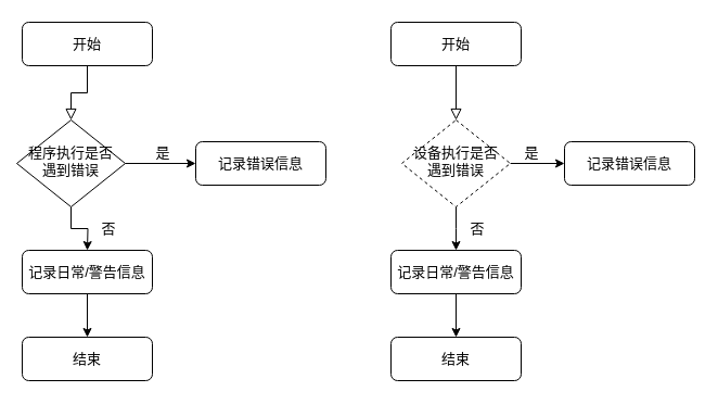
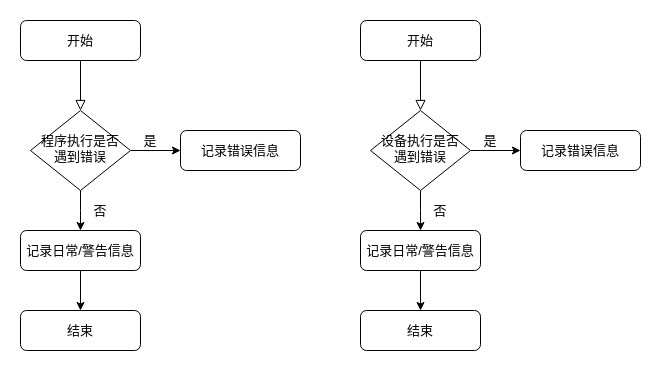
- <mxCell id="6" value="程序执行是否遇到错误" style="rhombus;whiteSpace=wrap;html=1;shadow=0;fontFamily=Helvetica;fontSize=13;align=center;strokeWidth=1;spacing=6;spacingTop=-4;" parent="1" vertex="1"><mxGeometry x="15" y="110" width="100" height="80" as="geometry" /></mxCell>
+ <mxCell id="6" value="程序执行是否遇到错误" style="rhombus;whiteSpace=wrap;html=1;shadow=0;fontFamily=Helvetica;fontSize=13;align=center;strokeWidth=1;spacing=6;spacingTop=-4;" parent="1" vertex="1"><mxGeometry x="30" y="110" width="100" height="80" as="geometry" /></mxCell>
- <mxCell id="17" value="设备执行是否遇到错误" style="rhombus;whiteSpace=wrap;html=1;shadow=0;fontFamily=Helvetica;fontSize=13;align=center;strokeWidth=1;spacing=6;spacingTop=-4;dashed=1;" vertex="1" parent="1"><mxGeometry x="370" y="110" width="100" height="80" as="geometry" /></mxCell>
+ <mxCell id="17" value="设备执行是否遇到错误" style="rhombus;whiteSpace=wrap;html=1;shadow=0;fontFamily=Helvetica;fontSize=13;align=center;strokeWidth=1;spacing=6;spacingTop=-4;" vertex="1" parent="1"><mxGeometry x="370" y="110" width="100" height="80" as="geometry" /></mxCell>
